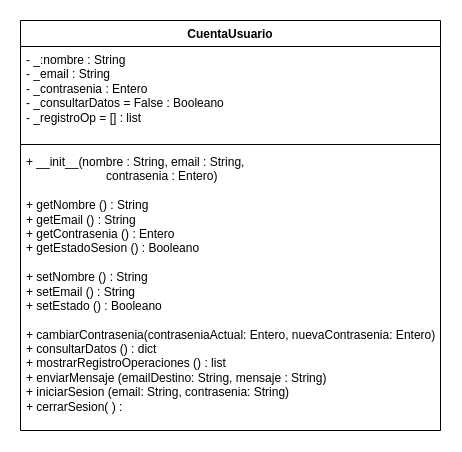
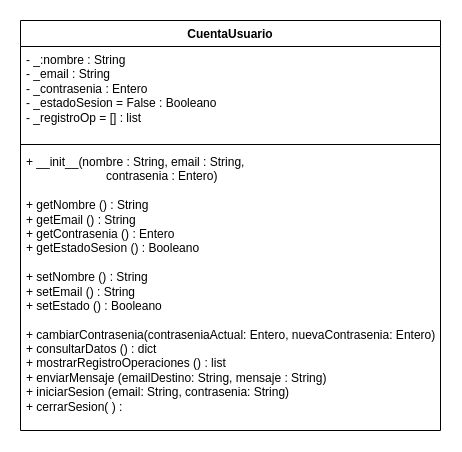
- <mxCell id="3" value="- _:nombre : String&lt;div&gt;- _email : String&lt;/div&gt;&lt;div&gt;- _contrasenia : Entero&lt;/div&gt;&lt;div&gt;- _consultarDatos = False : Booleano&lt;/div&gt;&lt;div&gt;- _registroOp = [] : list&lt;/div&gt;" style="text;strokeColor=none;fillColor=none;align=left;verticalAlign=top;spacingLeft=4;spacingRight=4;overflow=hidden;rotatable=0;points=[[0,0.5],[1,0.5]];portConstraint=eastwest;whiteSpace=wrap;html=1;" vertex="1" parent="2"><mxGeometry y="26" width="420" height="94" as="geometry" /></mxCell>
+ <mxCell id="3" value="- _:nombre : String&lt;div&gt;- _email : String&lt;/div&gt;&lt;div&gt;- _contrasenia : Entero&lt;/div&gt;&lt;div&gt;- _estadoSesion = False : Booleano&lt;/div&gt;&lt;div&gt;- _registroOp = [] : list&lt;/div&gt;" style="text;strokeColor=none;fillColor=none;align=left;verticalAlign=top;spacingLeft=4;spacingRight=4;overflow=hidden;rotatable=0;points=[[0,0.5],[1,0.5]];portConstraint=eastwest;whiteSpace=wrap;html=1;" vertex="1" parent="2"><mxGeometry y="26" width="420" height="94" as="geometry" /></mxCell>
